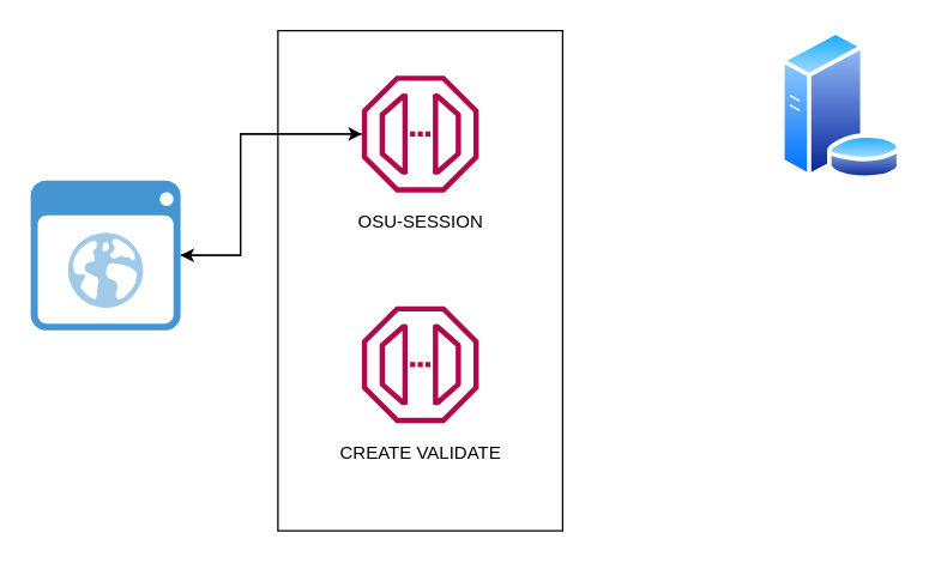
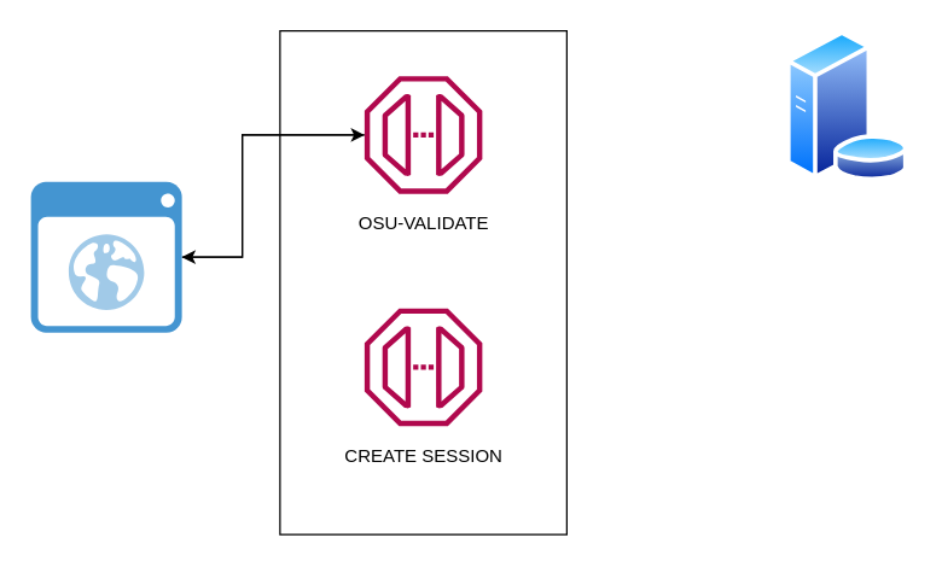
- <mxCell id="5" value="OSU-SESSION" style="text;html=1;resizable=0;autosize=1;align=center;verticalAlign=middle;points=[];fillColor=none;strokeColor=none;rounded=0;" vertex="1" parent="1"><mxGeometry x="230" y="138" width="100" height="20" as="geometry" /></mxCell>
+ <mxCell id="5" value="OSU-VALIDATE" style="text;html=1;resizable=0;autosize=1;align=center;verticalAlign=middle;points=[];fillColor=none;strokeColor=none;rounded=0;" vertex="1" parent="1"><mxGeometry x="230" y="138" width="100" height="20" as="geometry" /></mxCell>
- <mxCell id="7" value="CREATE VALIDATE" style="text;html=1;resizable=0;autosize=1;align=center;verticalAlign=middle;points=[];fillColor=none;strokeColor=none;rounded=0;" vertex="1" parent="1"><mxGeometry x="220" y="292" width="120" height="20" as="geometry" /></mxCell>
+ <mxCell id="7" value="CREATE SESSION" style="text;html=1;resizable=0;autosize=1;align=center;verticalAlign=middle;points=[];fillColor=none;strokeColor=none;rounded=0;" vertex="1" parent="1"><mxGeometry x="220" y="292" width="120" height="20" as="geometry" /></mxCell>
